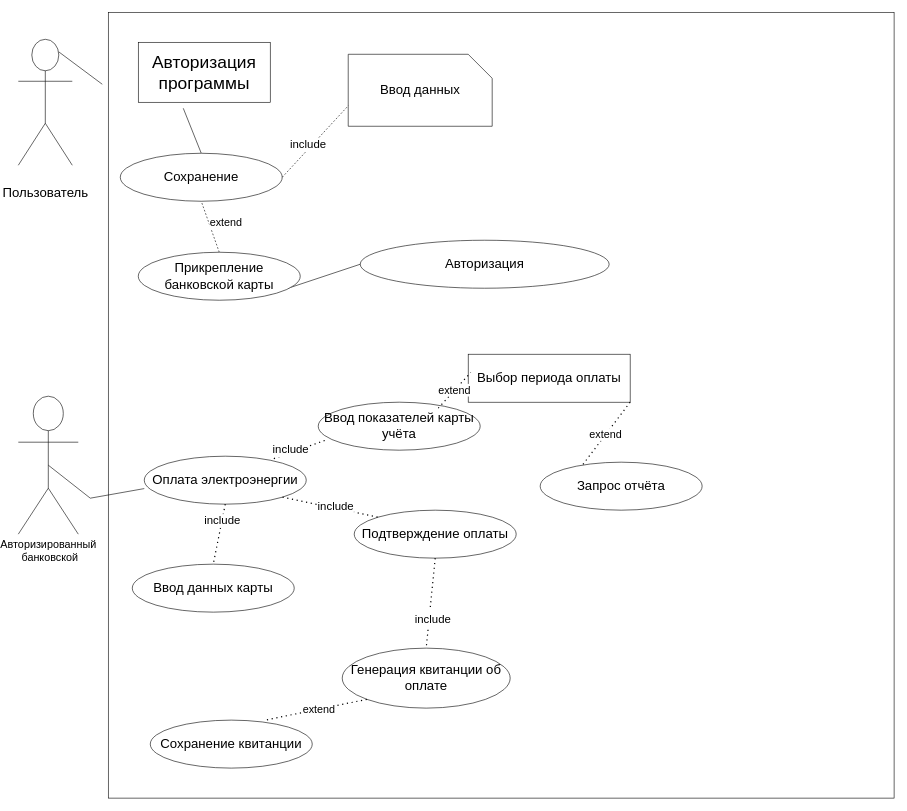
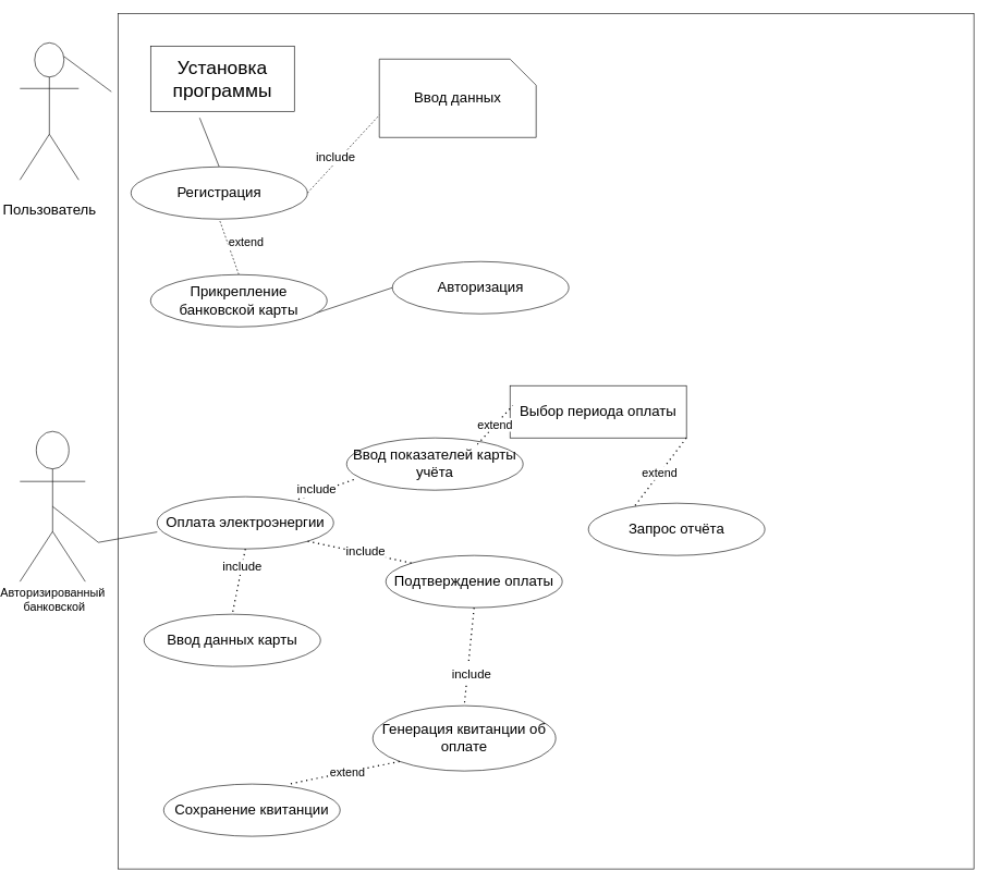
- <mxCell id="33" value="&lt;font style=&quot;font-size: 29px;&quot;&gt;Авторизация программы&lt;/font&gt;" style="rounded=0;whiteSpace=wrap;html=1;fontSize=18;" parent="1" vertex="1"><mxGeometry x="220" y="70" width="220" height="100" as="geometry" /></mxCell>
+ <mxCell id="33" value="&lt;font style=&quot;font-size: 29px;&quot;&gt;Установка программы&lt;/font&gt;" style="rounded=0;whiteSpace=wrap;html=1;fontSize=18;" parent="1" vertex="1"><mxGeometry x="220" y="70" width="220" height="100" as="geometry" /></mxCell>
- <mxCell id="7" value="&lt;span style=&quot;font-style: normal; font-weight: normal;&quot;&gt;Сохранение&lt;/span&gt;" style="ellipse;whiteSpace=wrap;html=1;fontSize=22;fontStyle=3" parent="1" vertex="1"><mxGeometry x="190" y="255" width="270" height="80" as="geometry" /></mxCell>
+ <mxCell id="7" value="&lt;span style=&quot;font-style: normal; font-weight: normal;&quot;&gt;Регистрация&lt;/span&gt;" style="ellipse;whiteSpace=wrap;html=1;fontSize=22;fontStyle=3" parent="1" vertex="1"><mxGeometry x="190" y="255" width="270" height="80" as="geometry" /></mxCell>
- <mxCell id="28" value="&lt;span style=&quot;font-weight: normal; font-style: normal;&quot;&gt;Авторизация&lt;/span&gt;" style="ellipse;whiteSpace=wrap;html=1;fontSize=22;fontStyle=3" parent="1" vertex="1"><mxGeometry x="590" y="400" width="415" height="80" as="geometry" /></mxCell>
+ <mxCell id="28" value="&lt;span style=&quot;font-weight: normal; font-style: normal;&quot;&gt;Авторизация&lt;/span&gt;" style="ellipse;whiteSpace=wrap;html=1;fontSize=22;fontStyle=3" parent="1" vertex="1"><mxGeometry x="590" y="400" width="270" height="80" as="geometry" /></mxCell>
